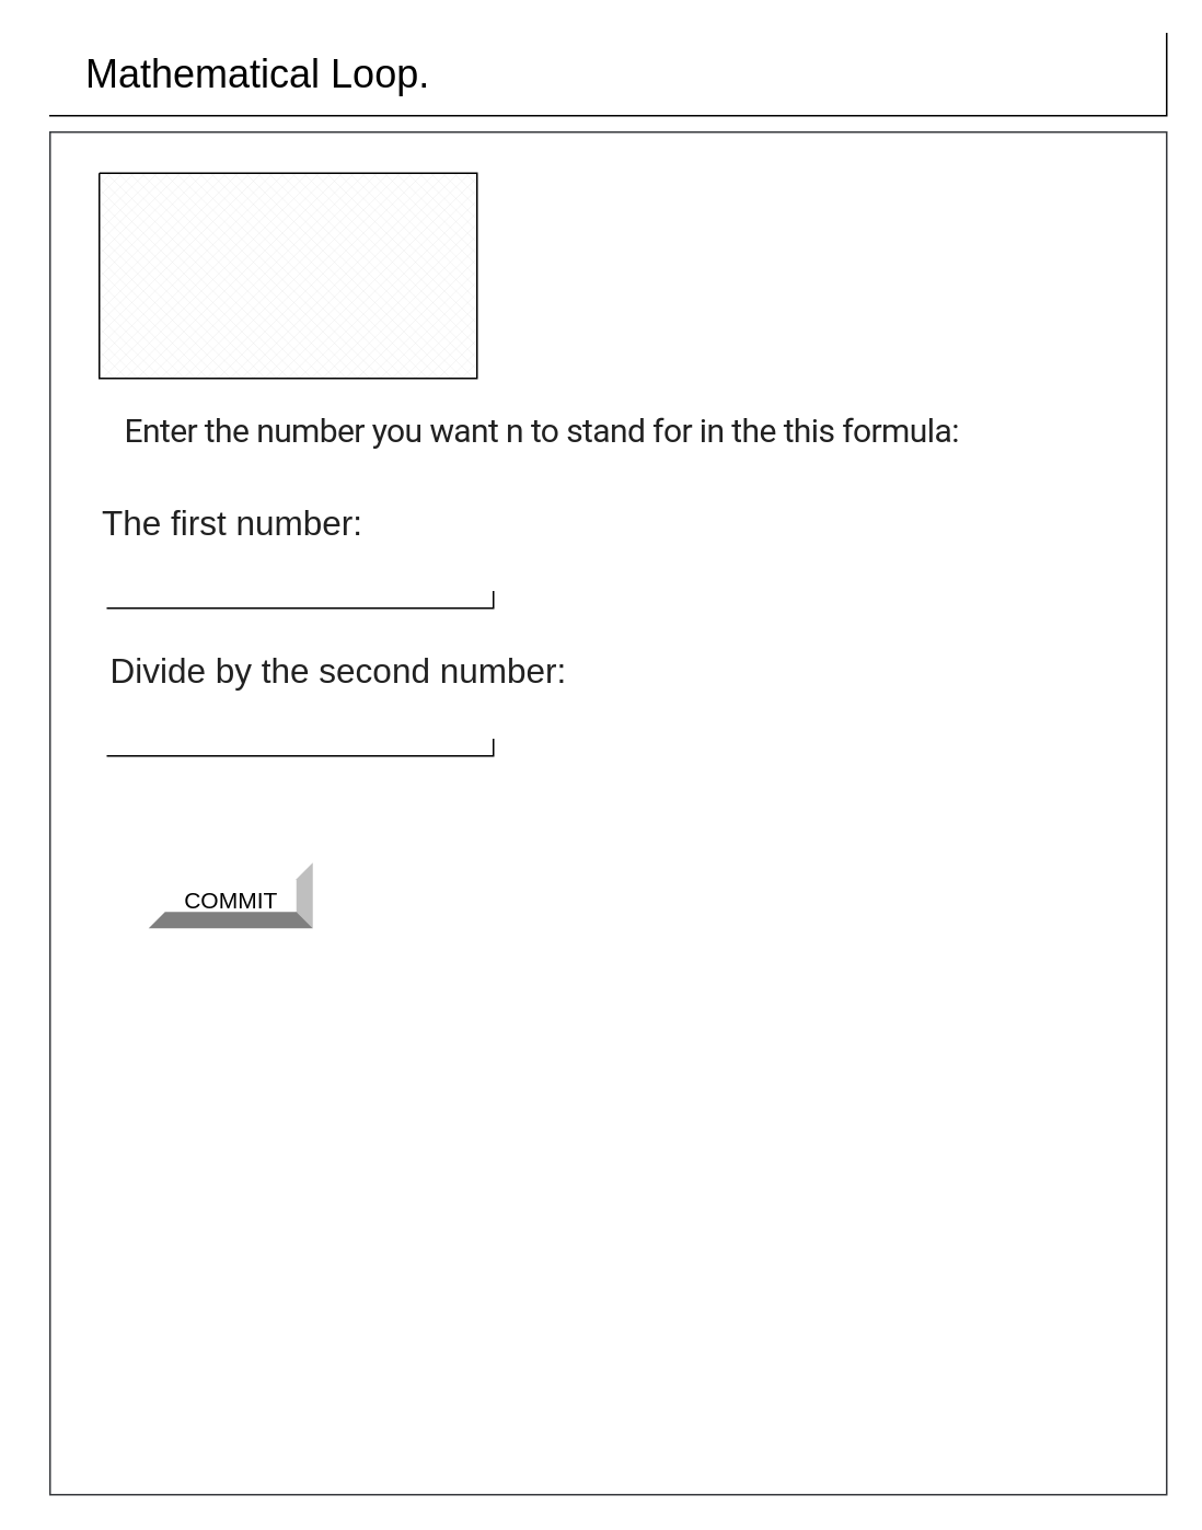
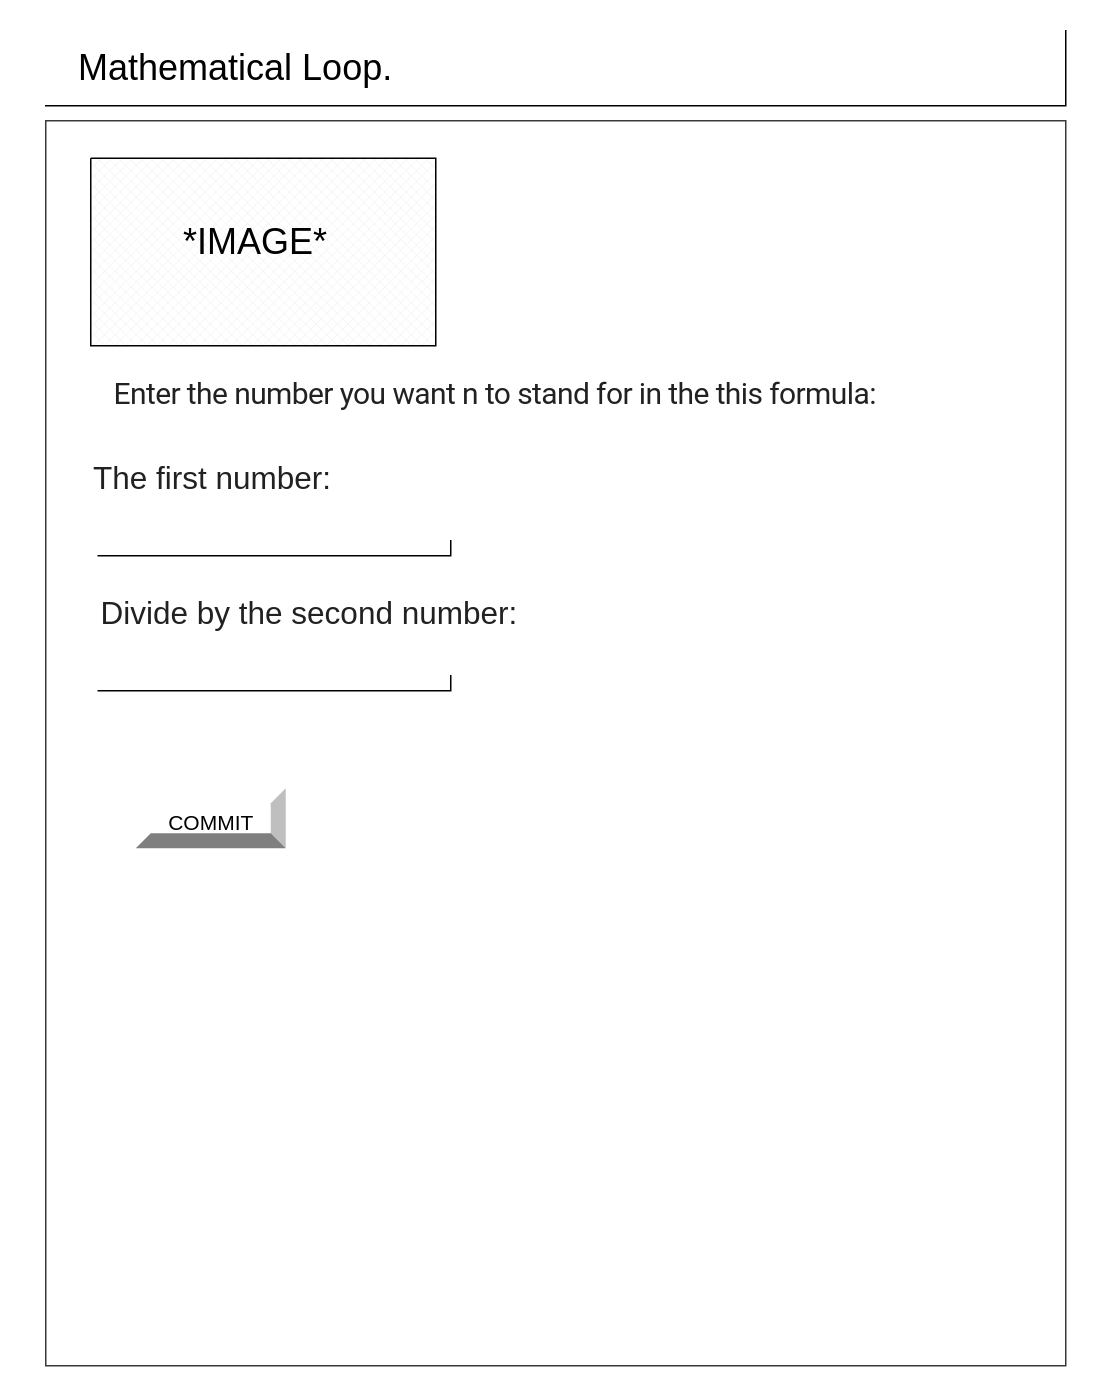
+ <mxCell id="6" value="&lt;font face=&quot;helvetica, arial, sans-serif&quot; color=&quot;#000000&quot;&gt;*IMAGE*&lt;/font&gt;" style="text;whiteSpace=wrap;html=1;fontSize=24;strokeWidth=22;" vertex="1" parent="1"><mxGeometry x="120" y="140" width="155" height="77.5" as="geometry" /></mxCell>
